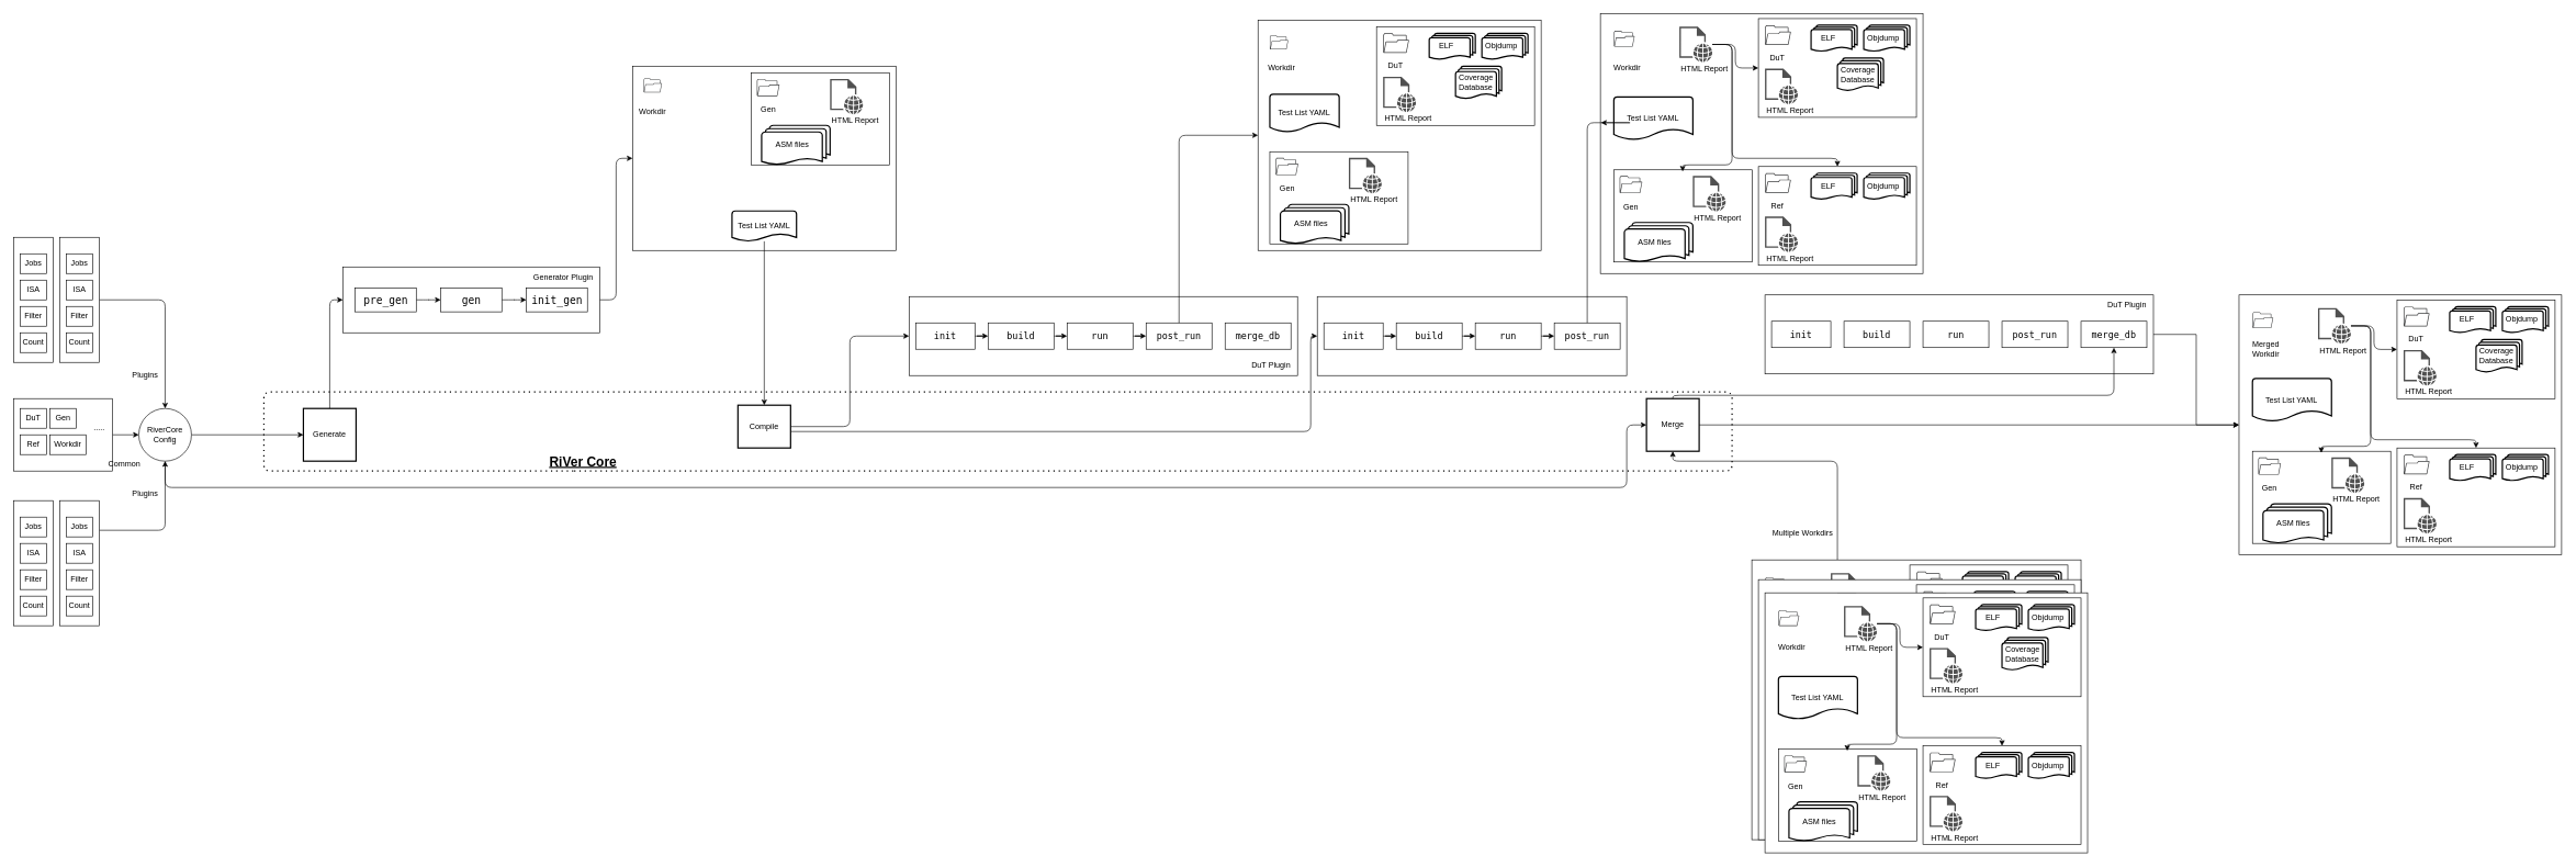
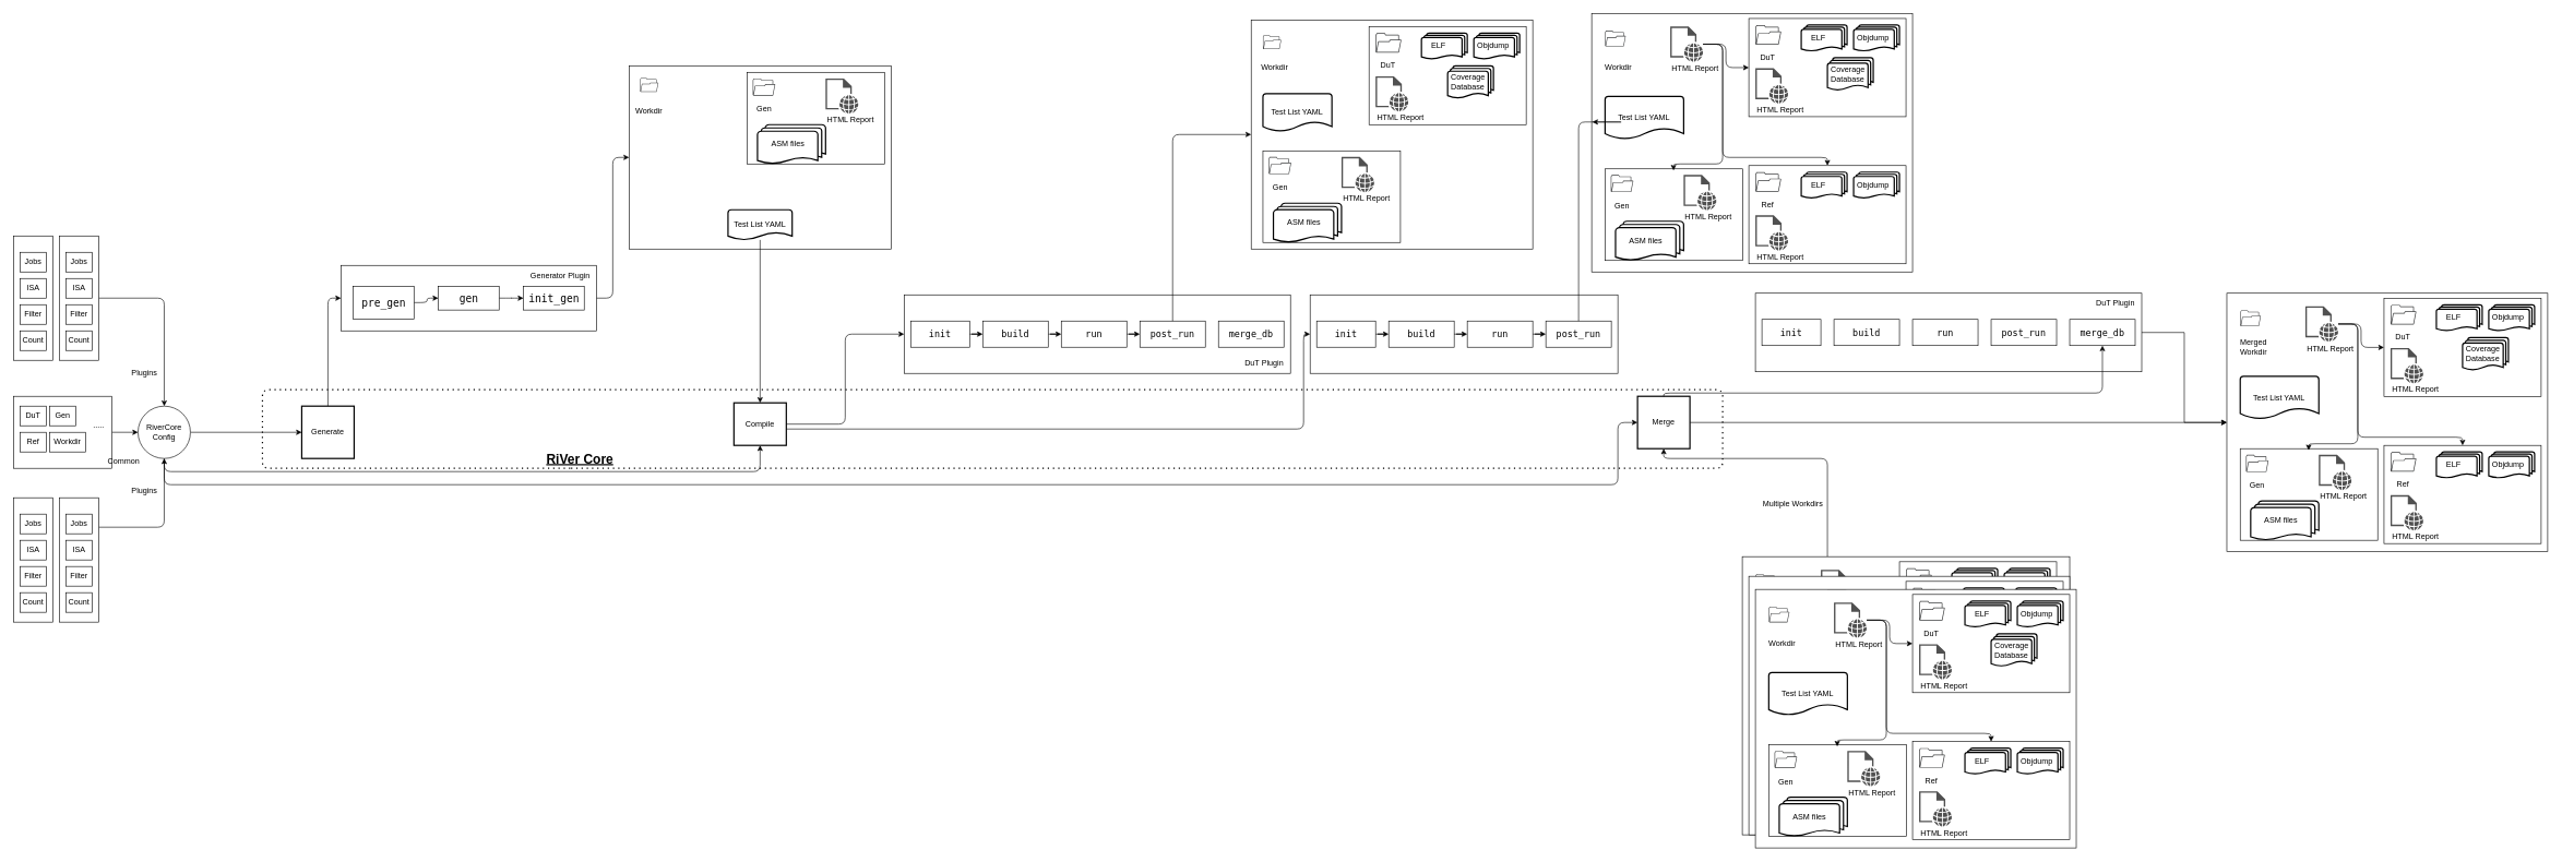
- <mxCell id="6" value="&lt;pre style=&quot;font-size: 16px;&quot;&gt;pre_gen&lt;/pre&gt;" style="whiteSpace=wrap;html=1;fontSize=16;" parent="3" vertex="1"><mxGeometry x="18.571" y="31.818" width="92.857" height="36.364" as="geometry" /></mxCell>
+ <mxCell id="6" value="&lt;pre style=&quot;font-size: 16px;&quot;&gt;pre_gen&lt;/pre&gt;" style="whiteSpace=wrap;html=1;fontSize=16;" parent="3" vertex="1"><mxGeometry x="18.571" y="31.818" width="92.857" height="50" as="geometry" /></mxCell>
+ <mxCell id="47" style="edgeStyle=orthogonalEdgeStyle;orthogonalLoop=1;jettySize=auto;html=1;" edge="1" parent="1" source="49" target="52"><mxGeometry relative="1" as="geometry"><Array as="points"><mxPoint x="250" y="720" /><mxPoint x="1160" y="720" /></Array></mxGeometry></mxCell>
- <mxCell id="246" value="Multiple Workdirs" style="text;html=1;strokeColor=none;fillColor=none;align=center;verticalAlign=middle;whiteSpace=wrap;" vertex="1" parent="1"><mxGeometry x="2690" y="800" width="95" height="20" as="geometry" /></mxCell>
+ <mxCell id="246" value="Multiple Workdirs" style="text;html=1;strokeColor=none;fillColor=none;align=center;verticalAlign=middle;whiteSpace=wrap;" vertex="1" parent="1"><mxGeometry x="2690" y="760" width="95" height="20" as="geometry" /></mxCell>
